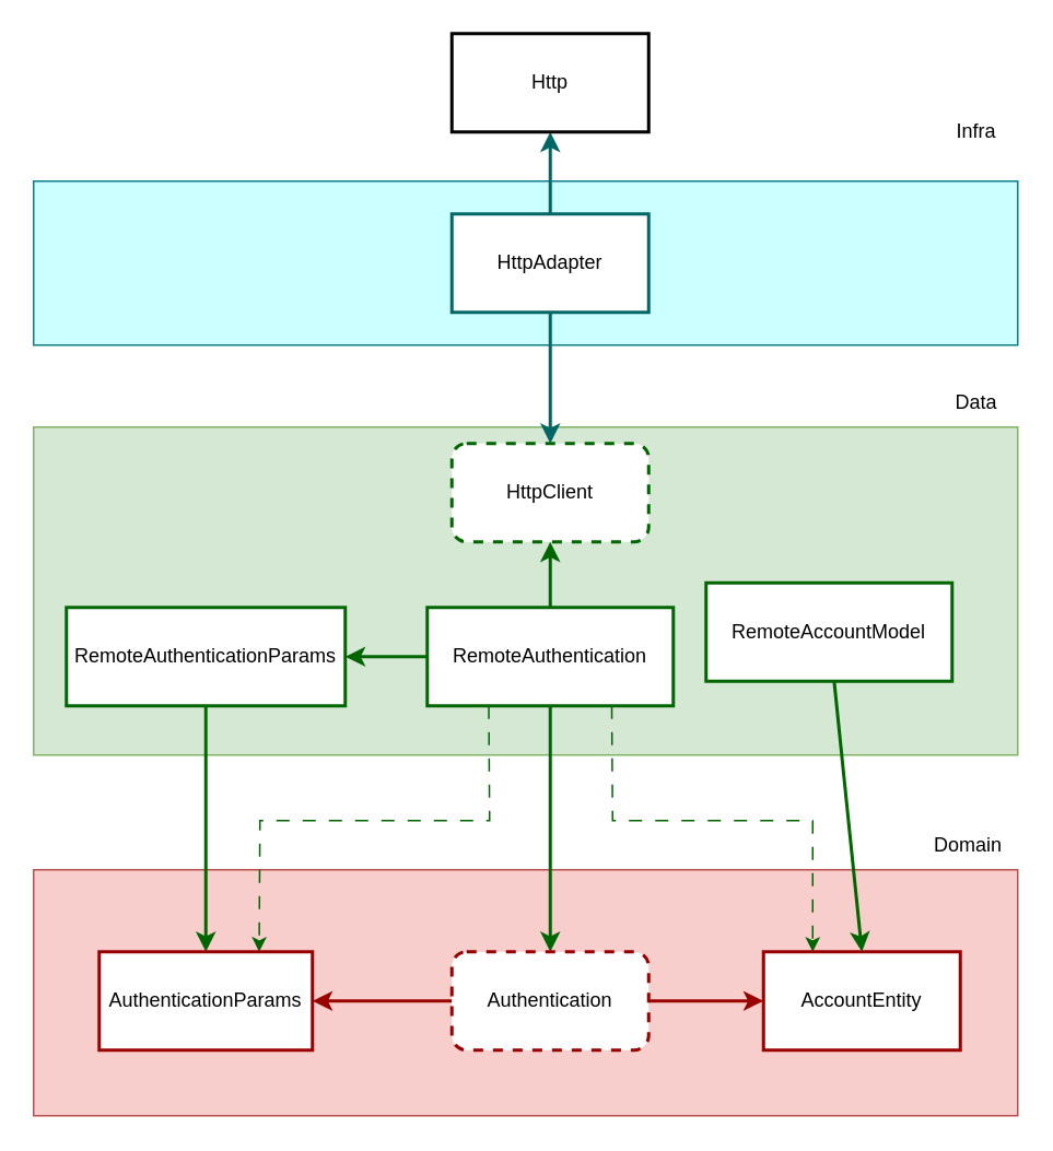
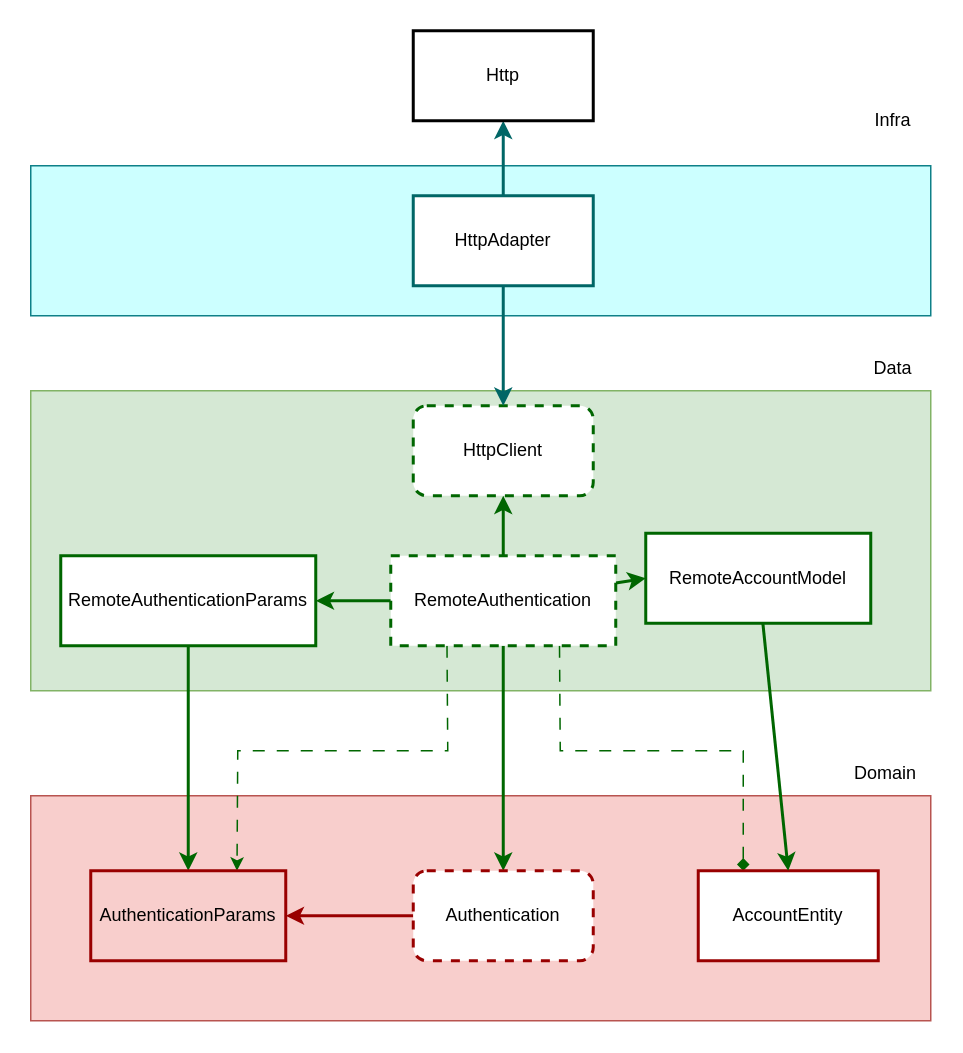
+ <mxCell id="6" style="edgeStyle=none;html=1;entryX=0;entryY=0.5;entryDx=0;entryDy=0;strokeWidth=2;strokeColor=#006600;" parent="1" source="10" target="21" edge="1"><mxGeometry relative="1" as="geometry" /></mxCell>
- <mxCell id="10" value="RemoteAuthentication" style="whiteSpace=wrap;html=1;strokeColor=#006600;strokeWidth=2;" parent="1" vertex="1"><mxGeometry x="260" y="370" width="150" height="60" as="geometry" /></mxCell>
+ <mxCell id="10" value="RemoteAuthentication" style="whiteSpace=wrap;html=1;strokeColor=#006600;strokeWidth=2;dashed=1;" parent="1" vertex="1"><mxGeometry x="260" y="370" width="150" height="60" as="geometry" /></mxCell>
- <mxCell id="9" style="edgeStyle=none;html=1;exitX=0.75;exitY=1;exitDx=0;exitDy=0;entryX=0.25;entryY=0;entryDx=0;entryDy=0;dashed=1;rounded=0;curved=0;dashPattern=8 8;strokeColor=#006600;" parent="1" source="10" target="15" edge="1"><mxGeometry relative="1" as="geometry"><Array as="points"><mxPoint x="373" y="500" /><mxPoint x="495" y="500" /></Array></mxGeometry></mxCell>
+ <mxCell id="9" style="edgeStyle=none;html=1;exitX=0.75;exitY=1;exitDx=0;exitDy=0;entryX=0.25;entryY=0;entryDx=0;entryDy=0;dashed=1;rounded=0;curved=0;dashPattern=8 8;strokeColor=#006600;endArrow=diamond;" parent="1" source="10" target="15" edge="1"><mxGeometry relative="1" as="geometry"><Array as="points"><mxPoint x="373" y="500" /><mxPoint x="495" y="500" /></Array></mxGeometry></mxCell>
- <mxCell id="22" value="AuthenticationParams" style="whiteSpace=wrap;html=1;strokeColor=#990000;strokeWidth=2;" parent="1" vertex="1"><mxGeometry x="60" y="580" width="130" height="60" as="geometry" /></mxCell>
+ <mxCell id="22" value="AuthenticationParams" style="whiteSpace=wrap;html=1;strokeColor=#990000;strokeWidth=2;fillColor=#f8cecc;" parent="1" vertex="1"><mxGeometry x="60" y="580" width="130" height="60" as="geometry" /></mxCell>
- <mxCell id="12" style="edgeStyle=none;html=1;entryX=0;entryY=0.5;entryDx=0;entryDy=0;strokeWidth=2;strokeColor=#990000;" parent="1" source="14" target="15" edge="1"><mxGeometry relative="1" as="geometry" /></mxCell>
